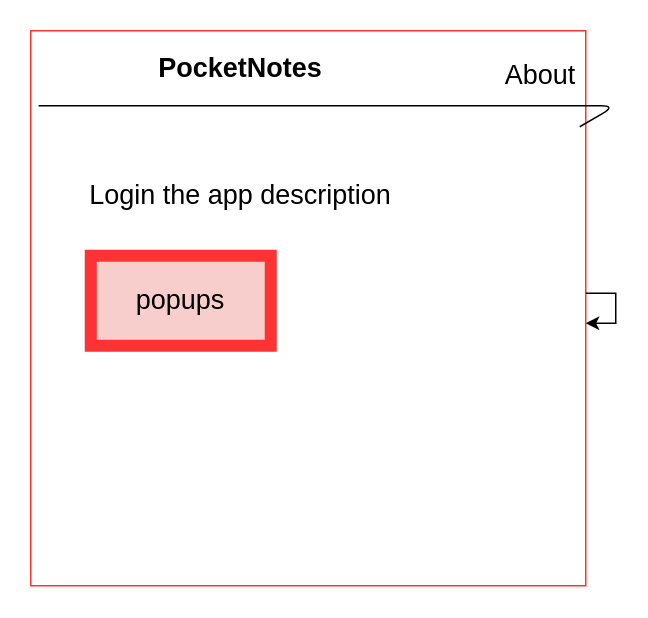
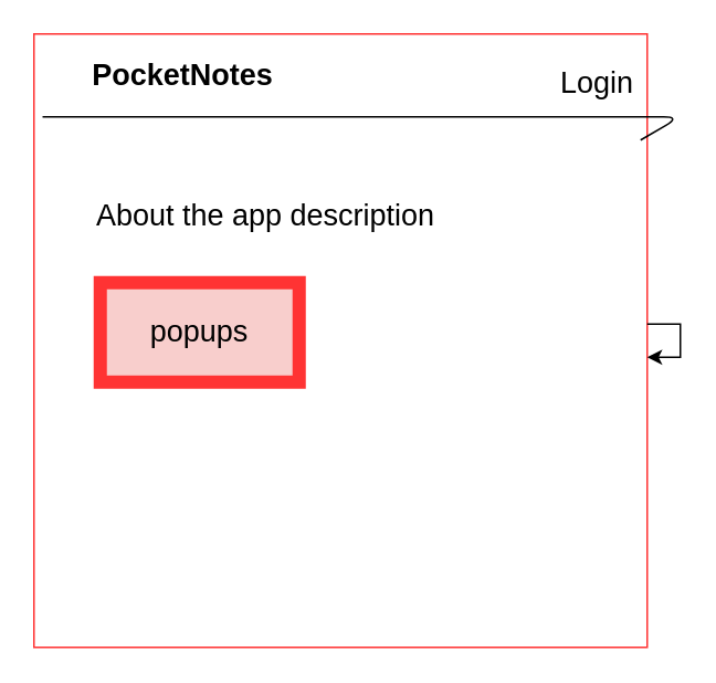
- <mxCell id="4" value="PocketNotes" style="text;html=1;strokeColor=none;fillColor=none;align=center;verticalAlign=middle;whiteSpace=wrap;rounded=0;strokeWidth=8;fontSize=18;fontStyle=1" vertex="1" parent="1"><mxGeometry x="100" y="30" width="120" height="30" as="geometry" /></mxCell>
+ <mxCell id="4" value="PocketNotes" style="text;html=1;strokeColor=none;fillColor=none;align=center;verticalAlign=middle;whiteSpace=wrap;rounded=0;strokeWidth=8;fontSize=18;fontStyle=1" vertex="1" parent="1"><mxGeometry x="50" y="30" width="120" height="30" as="geometry" /></mxCell>
- <mxCell id="5" value="About" style="text;html=1;strokeColor=none;fillColor=none;align=center;verticalAlign=middle;whiteSpace=wrap;rounded=0;fontSize=18;" vertex="1" parent="1"><mxGeometry x="340" y="40" width="40" height="20" as="geometry" /></mxCell>
+ <mxCell id="5" value="Login" style="text;html=1;strokeColor=none;fillColor=none;align=center;verticalAlign=middle;whiteSpace=wrap;rounded=0;fontSize=18;" vertex="1" parent="1"><mxGeometry x="340" y="40" width="40" height="20" as="geometry" /></mxCell>
- <mxCell id="6" value="Login the app description" style="text;html=1;strokeColor=none;fillColor=none;align=center;verticalAlign=middle;whiteSpace=wrap;rounded=0;fontSize=18;" vertex="1" parent="1"><mxGeometry x="50" y="110" width="220" height="40" as="geometry" /></mxCell>
+ <mxCell id="6" value="About the app description" style="text;html=1;strokeColor=none;fillColor=none;align=center;verticalAlign=middle;whiteSpace=wrap;rounded=0;fontSize=18;" vertex="1" parent="1"><mxGeometry x="50" y="110" width="220" height="40" as="geometry" /></mxCell>
